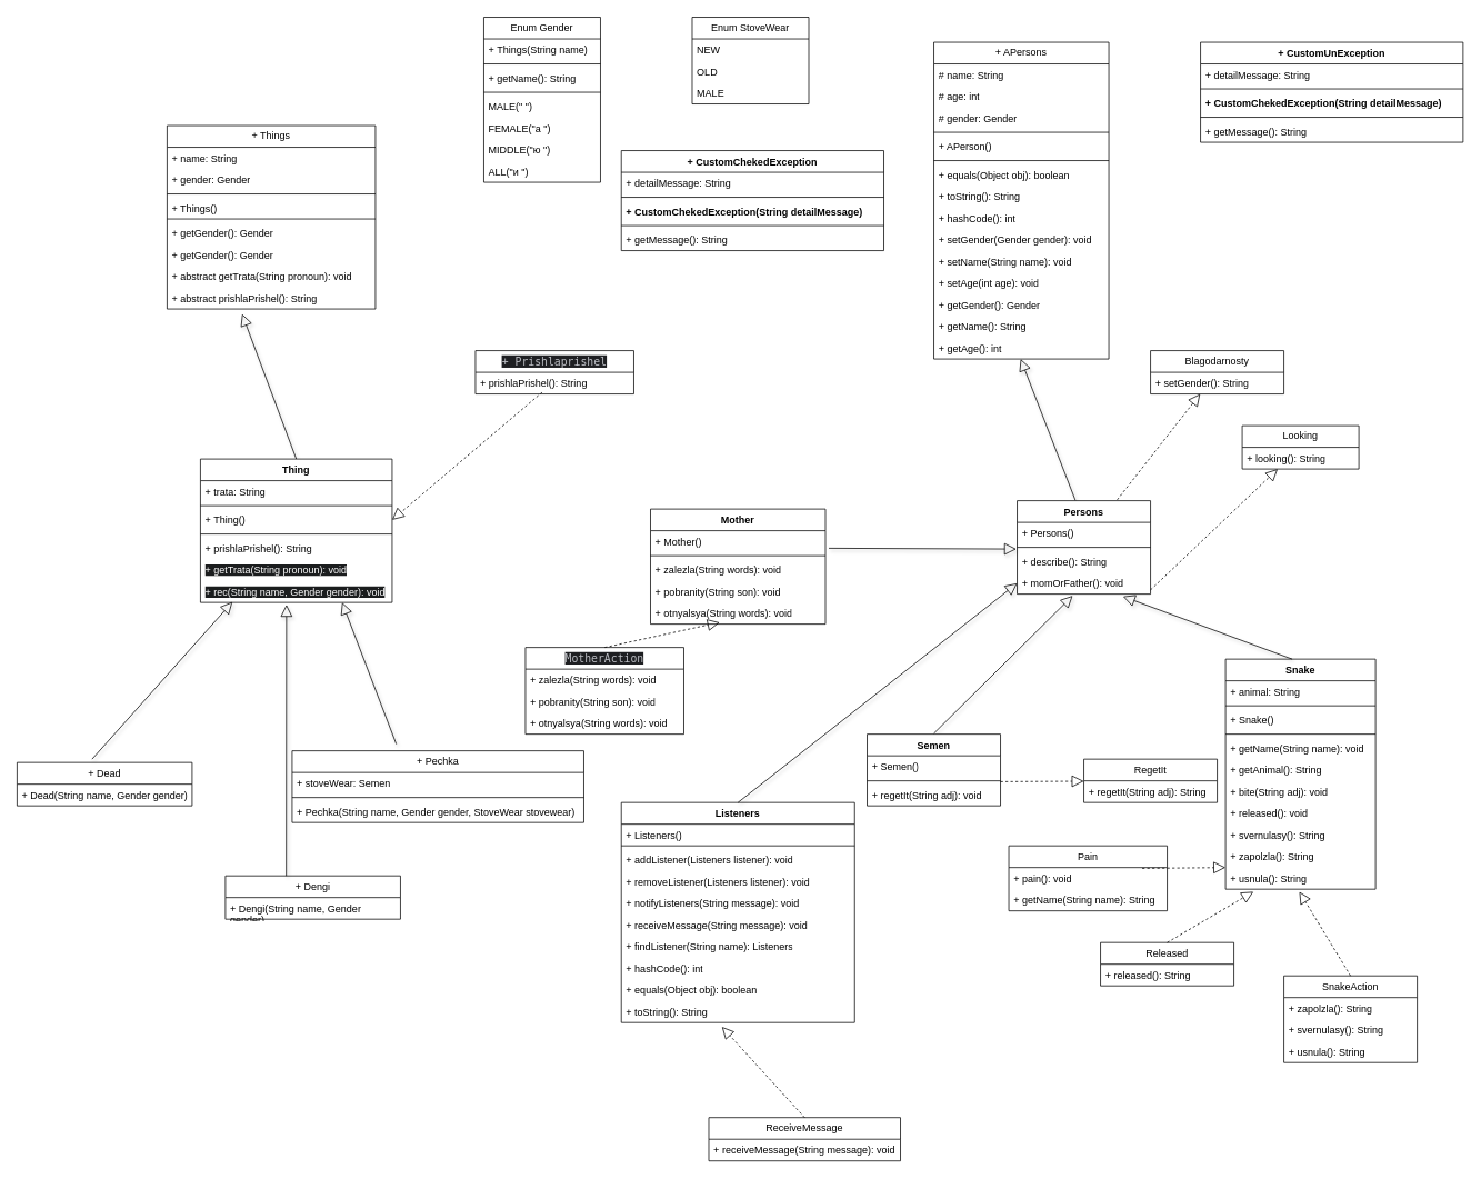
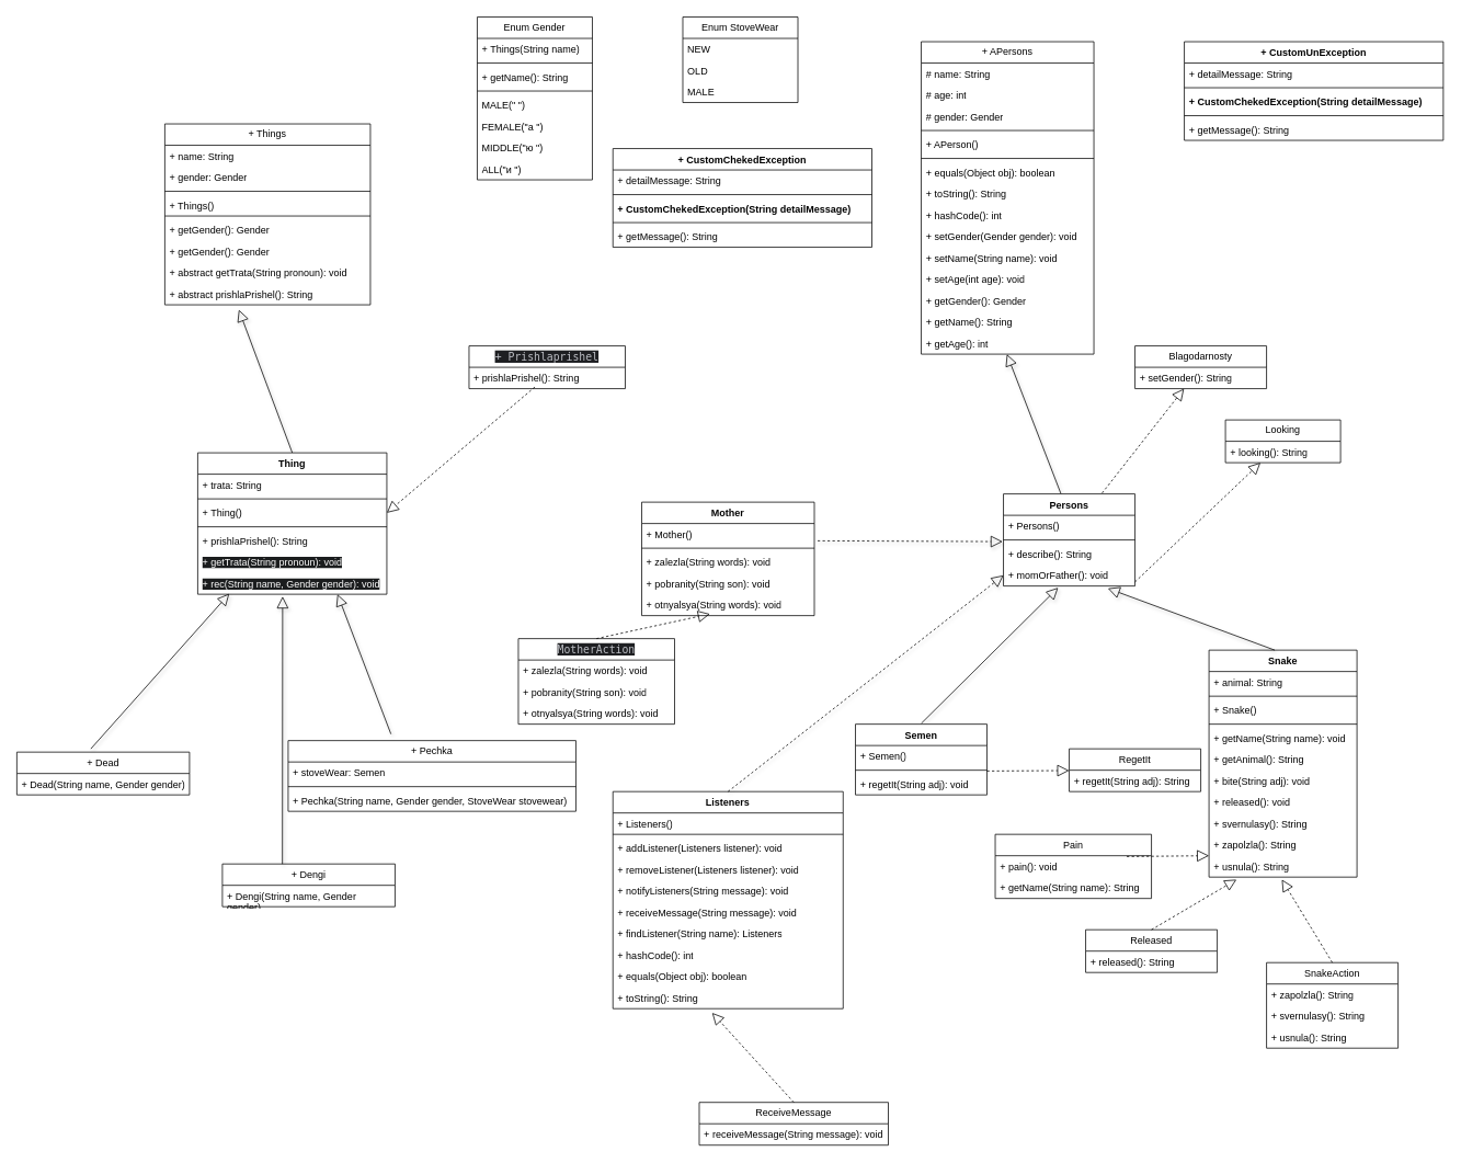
- <mxCell id="69" value="" style="endArrow=block;endFill=0;endSize=12;html=1;rounded=0;shadow=1;entryX=-0.006;entryY=-0.077;entryDx=0;entryDy=0;entryPerimeter=0;exitX=1.019;exitY=0.808;exitDx=0;exitDy=0;exitPerimeter=0;" edge="1" parent="1" source="64" target="22"><mxGeometry width="160" relative="1" as="geometry"><mxPoint x="930" y="795.12" as="sourcePoint" /><mxPoint x="1097" y="630" as="targetPoint" /></mxGeometry></mxCell>
+ <mxCell id="69" value="" style="endArrow=block;endFill=0;endSize=12;html=1;rounded=0;shadow=1;entryX=-0.006;entryY=-0.077;entryDx=0;entryDy=0;entryPerimeter=0;exitX=1.019;exitY=0.808;exitDx=0;exitDy=0;exitPerimeter=0;dashed=1;" edge="1" parent="1" source="64" target="22"><mxGeometry width="160" relative="1" as="geometry"><mxPoint x="930" y="795.12" as="sourcePoint" /><mxPoint x="1097" y="630" as="targetPoint" /></mxGeometry></mxCell>
- <mxCell id="86" value="" style="endArrow=block;endFill=0;endSize=12;html=1;rounded=0;shadow=1;entryX=0;entryY=0.5;entryDx=0;entryDy=0;exitX=0.5;exitY=0;exitDx=0;exitDy=0;" edge="1" parent="1" source="75" target="23"><mxGeometry width="160" relative="1" as="geometry"><mxPoint x="820" y="1014" as="sourcePoint" /><mxPoint x="1045" y="1015" as="targetPoint" /></mxGeometry></mxCell>
+ <mxCell id="86" value="" style="endArrow=block;endFill=0;endSize=12;html=1;rounded=0;shadow=1;entryX=0;entryY=0.5;entryDx=0;entryDy=0;exitX=0.5;exitY=0;exitDx=0;exitDy=0;dashed=1;" edge="1" parent="1" source="75" target="23"><mxGeometry width="160" relative="1" as="geometry"><mxPoint x="820" y="1014" as="sourcePoint" /><mxPoint x="1045" y="1015" as="targetPoint" /></mxGeometry></mxCell>
